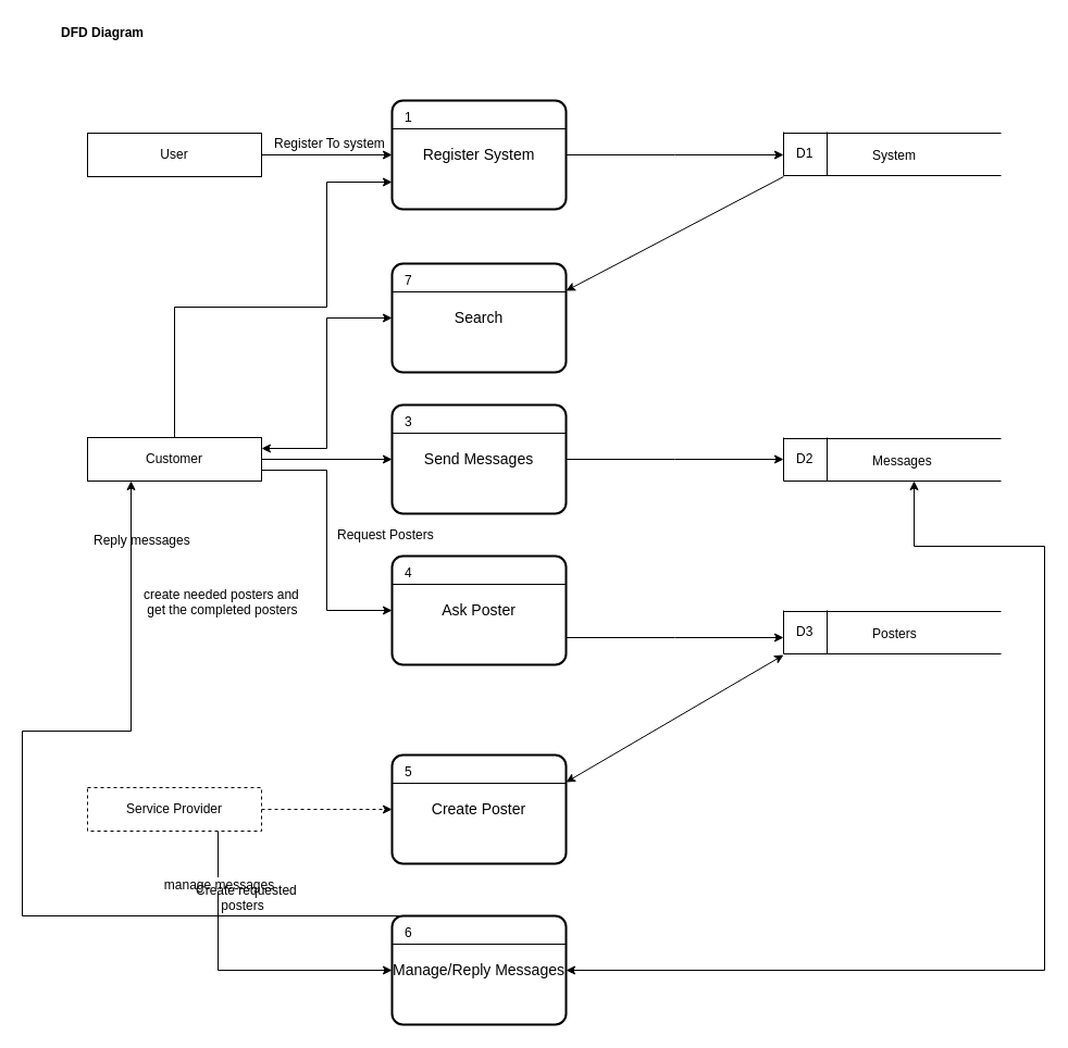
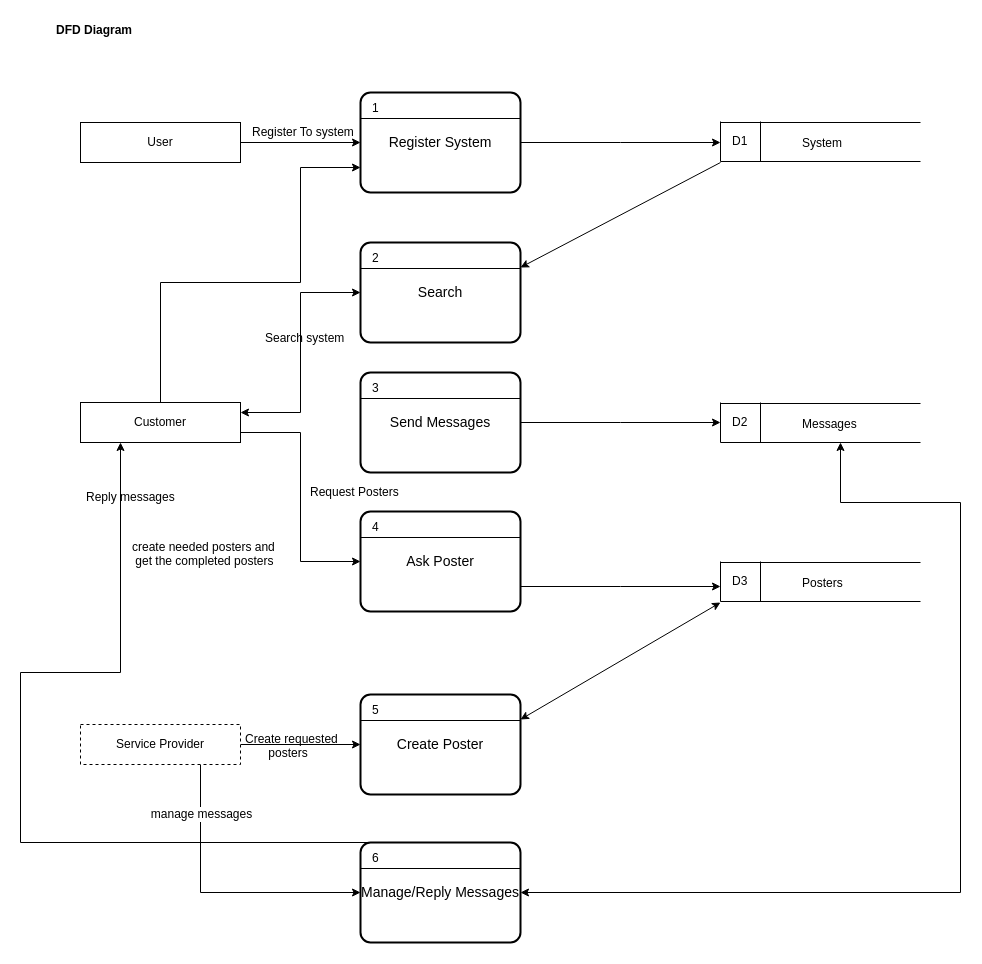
- <mxCell id="21" value="7" style="text;html=1;resizable=0;points=[];autosize=1;align=left;verticalAlign=top;spacingTop=-4;" vertex="1" parent="1"><mxGeometry x="370" y="248" width="20" height="20" as="geometry" /></mxCell>
+ <mxCell id="21" value="2" style="text;html=1;resizable=0;points=[];autosize=1;align=left;verticalAlign=top;spacingTop=-4;" vertex="1" parent="1"><mxGeometry x="370" y="248" width="20" height="20" as="geometry" /></mxCell>
+ <mxCell id="57" value="Search system" style="text;html=1;resizable=0;points=[];autosize=1;align=left;verticalAlign=top;spacingTop=-4;" vertex="1" parent="1"><mxGeometry x="263" y="328" width="90" height="20" as="geometry" /></mxCell>
- <mxCell id="15" style="edgeStyle=orthogonalEdgeStyle;rounded=0;orthogonalLoop=1;jettySize=auto;html=1;exitX=1;exitY=0.5;exitDx=0;exitDy=0;entryX=0;entryY=0.5;entryDx=0;entryDy=0;" edge="1" parent="1" source="18" target="23"><mxGeometry relative="1" as="geometry" /></mxCell>
- <mxCell id="43" style="edgeStyle=orthogonalEdgeStyle;rounded=0;orthogonalLoop=1;jettySize=auto;html=1;exitX=1;exitY=0.5;exitDx=0;exitDy=0;dashed=1;" edge="1" parent="1" source="46" target="47"><mxGeometry relative="1" as="geometry" /></mxCell>
+ <mxCell id="43" style="edgeStyle=orthogonalEdgeStyle;rounded=0;orthogonalLoop=1;jettySize=auto;html=1;exitX=1;exitY=0.5;exitDx=0;exitDy=0;" edge="1" parent="1" source="46" target="47"><mxGeometry relative="1" as="geometry" /></mxCell>
- <mxCell id="61" value="Create requested&lt;br&gt;&amp;nbsp; &amp;nbsp; &amp;nbsp; &amp;nbsp;posters" style="text;html=1;resizable=0;points=[];autosize=1;align=left;verticalAlign=top;spacingTop=-4;" vertex="1" parent="1"><mxGeometry x="178" y="809" width="110" height="30" as="geometry" /></mxCell>
+ <mxCell id="61" value="Create requested&lt;br&gt;&amp;nbsp; &amp;nbsp; &amp;nbsp; &amp;nbsp;posters" style="text;html=1;resizable=0;points=[];autosize=1;align=left;verticalAlign=top;spacingTop=-4;" vertex="1" parent="1"><mxGeometry x="243" y="729" width="110" height="30" as="geometry" /></mxCell>
